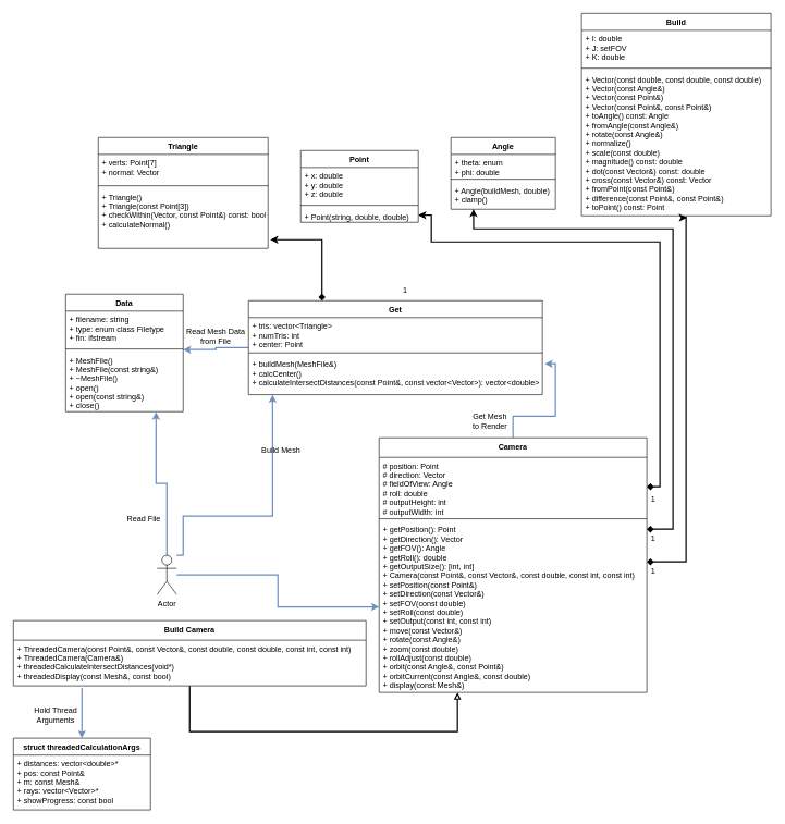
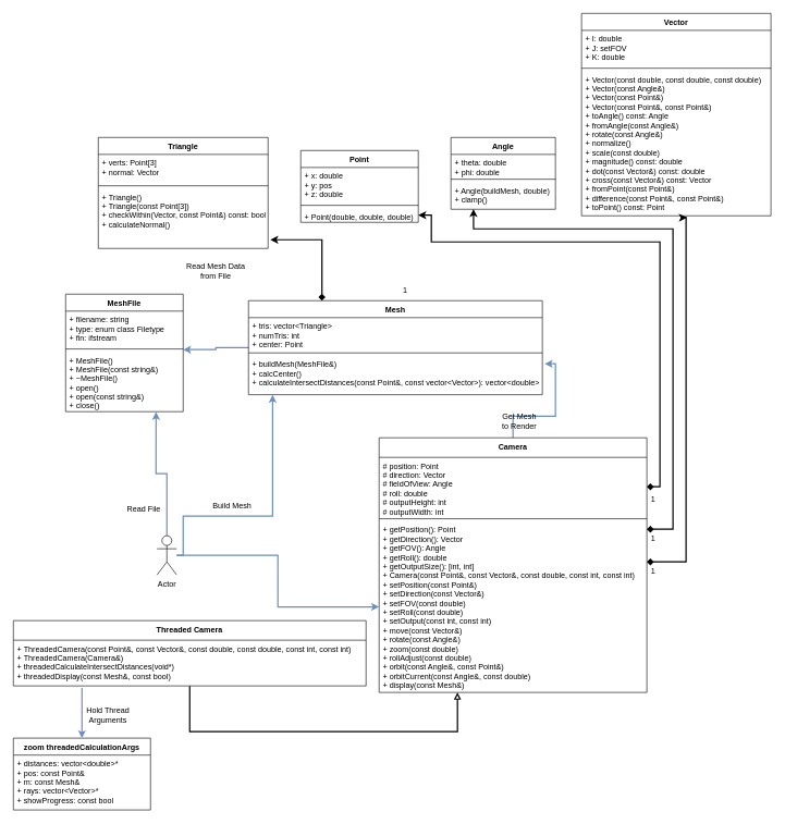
- <mxCell id="29" value="Build" style="swimlane;fontStyle=1;align=center;verticalAlign=top;childLayout=stackLayout;horizontal=1;startSize=26;horizontalStack=0;resizeParent=1;resizeParentMax=0;resizeLast=0;collapsible=1;marginBottom=0;" parent="1" vertex="1"><mxGeometry x="890" y="20" width="290" height="310" as="geometry" /></mxCell>
+ <mxCell id="29" value="Vector" style="swimlane;fontStyle=1;align=center;verticalAlign=top;childLayout=stackLayout;horizontal=1;startSize=26;horizontalStack=0;resizeParent=1;resizeParentMax=0;resizeLast=0;collapsible=1;marginBottom=0;" parent="1" vertex="1"><mxGeometry x="890" y="20" width="290" height="310" as="geometry" /></mxCell>
- <mxCell id="26" value="+ verts: Point[7]&#10;+ normal: Vector" style="text;strokeColor=none;fillColor=none;align=left;verticalAlign=top;spacingLeft=4;spacingRight=4;overflow=hidden;rotatable=0;points=[[0,0.5],[1,0.5]];portConstraint=eastwest;" parent="25" vertex="1"><mxGeometry y="26" width="260" height="44" as="geometry" /></mxCell>
+ <mxCell id="26" value="+ verts: Point[3]&#10;+ normal: Vector" style="text;strokeColor=none;fillColor=none;align=left;verticalAlign=top;spacingLeft=4;spacingRight=4;overflow=hidden;rotatable=0;points=[[0,0.5],[1,0.5]];portConstraint=eastwest;" parent="25" vertex="1"><mxGeometry y="26" width="260" height="44" as="geometry" /></mxCell>
- <mxCell id="8" value="+ theta: enum&#10;+ phi: double&#10;" style="text;strokeColor=none;fillColor=none;align=left;verticalAlign=top;spacingLeft=4;spacingRight=4;overflow=hidden;rotatable=0;points=[[0,0.5],[1,0.5]];portConstraint=eastwest;" parent="7" vertex="1"><mxGeometry y="26" width="160" height="34" as="geometry" /></mxCell>
+ <mxCell id="8" value="+ theta: double&#10;+ phi: double&#10;" style="text;strokeColor=none;fillColor=none;align=left;verticalAlign=top;spacingLeft=4;spacingRight=4;overflow=hidden;rotatable=0;points=[[0,0.5],[1,0.5]];portConstraint=eastwest;" parent="7" vertex="1"><mxGeometry y="26" width="160" height="34" as="geometry" /></mxCell>
- <mxCell id="22" value="+ x: double&#10;+ y: double&#10;+ z: double&#10;" style="text;strokeColor=none;fillColor=none;align=left;verticalAlign=top;spacingLeft=4;spacingRight=4;overflow=hidden;rotatable=0;points=[[0,0.5],[1,0.5]];portConstraint=eastwest;" parent="21" vertex="1"><mxGeometry y="26" width="180" height="54" as="geometry" /></mxCell>
+ <mxCell id="22" value="+ x: double&#10;+ y: pos&#10;+ z: double&#10;" style="text;strokeColor=none;fillColor=none;align=left;verticalAlign=top;spacingLeft=4;spacingRight=4;overflow=hidden;rotatable=0;points=[[0,0.5],[1,0.5]];portConstraint=eastwest;" parent="21" vertex="1"><mxGeometry y="26" width="180" height="54" as="geometry" /></mxCell>
- <mxCell id="24" value="+ Point(string, double, double)" style="text;strokeColor=none;fillColor=none;align=left;verticalAlign=top;spacingLeft=4;spacingRight=4;overflow=hidden;rotatable=0;points=[[0,0.5],[1,0.5]];portConstraint=eastwest;" parent="21" vertex="1"><mxGeometry y="88" width="180" height="22" as="geometry" /></mxCell>
+ <mxCell id="24" value="+ Point(double, double, double)" style="text;strokeColor=none;fillColor=none;align=left;verticalAlign=top;spacingLeft=4;spacingRight=4;overflow=hidden;rotatable=0;points=[[0,0.5],[1,0.5]];portConstraint=eastwest;" parent="21" vertex="1"><mxGeometry y="88" width="180" height="22" as="geometry" /></mxCell>
- <mxCell id="17" value="Data" style="swimlane;fontStyle=1;align=center;verticalAlign=top;childLayout=stackLayout;horizontal=1;startSize=26;horizontalStack=0;resizeParent=1;resizeParentMax=0;resizeLast=0;collapsible=1;marginBottom=0;" parent="1" vertex="1"><mxGeometry x="100" y="450" width="180" height="180" as="geometry" /></mxCell>
+ <mxCell id="17" value="MeshFile" style="swimlane;fontStyle=1;align=center;verticalAlign=top;childLayout=stackLayout;horizontal=1;startSize=26;horizontalStack=0;resizeParent=1;resizeParentMax=0;resizeLast=0;collapsible=1;marginBottom=0;" parent="1" vertex="1"><mxGeometry x="100" y="450" width="180" height="180" as="geometry" /></mxCell>
- <mxCell id="13" value="Get" style="swimlane;fontStyle=1;align=center;verticalAlign=top;childLayout=stackLayout;horizontal=1;startSize=26;horizontalStack=0;resizeParent=1;resizeParentMax=0;resizeLast=0;collapsible=1;marginBottom=0;" parent="1" vertex="1"><mxGeometry x="380" y="460" width="450" height="144" as="geometry" /></mxCell>
+ <mxCell id="13" value="Mesh" style="swimlane;fontStyle=1;align=center;verticalAlign=top;childLayout=stackLayout;horizontal=1;startSize=26;horizontalStack=0;resizeParent=1;resizeParentMax=0;resizeLast=0;collapsible=1;marginBottom=0;" parent="1" vertex="1"><mxGeometry x="380" y="460" width="450" height="144" as="geometry" /></mxCell>
- <mxCell id="46" value="Read Mesh Data from File" style="text;html=1;strokeColor=none;fillColor=none;align=center;verticalAlign=middle;whiteSpace=wrap;rounded=0;" parent="1" vertex="1"><mxGeometry x="280" y="500" width="100" height="30" as="geometry" /></mxCell>
+ <mxCell id="46" value="Read Mesh Data from File" style="text;html=1;strokeColor=none;fillColor=none;align=center;verticalAlign=middle;whiteSpace=wrap;rounded=0;" parent="1" vertex="1"><mxGeometry x="280" y="400" width="100" height="30" as="geometry" /></mxCell>
- <mxCell id="45" value="Get Mesh to Render" style="text;html=1;strokeColor=none;fillColor=none;align=center;verticalAlign=middle;whiteSpace=wrap;rounded=0;" parent="1" vertex="1"><mxGeometry x="720" y="630" width="60" height="30" as="geometry" /></mxCell>
+ <mxCell id="45" value="Get Mesh to Render" style="text;html=1;strokeColor=none;fillColor=none;align=center;verticalAlign=middle;whiteSpace=wrap;rounded=0;" parent="1" vertex="1"><mxGeometry x="765" y="630" width="60" height="30" as="geometry" /></mxCell>
- <mxCell id="47" value="Build Mesh" style="text;html=1;strokeColor=none;fillColor=none;align=center;verticalAlign=middle;whiteSpace=wrap;rounded=0;" parent="1" vertex="1"><mxGeometry x="375" y="675" width="110" height="30" as="geometry" /></mxCell>
+ <mxCell id="47" value="Build Mesh" style="text;html=1;strokeColor=none;fillColor=none;align=center;verticalAlign=middle;whiteSpace=wrap;rounded=0;" parent="1" vertex="1"><mxGeometry x="300" y="760" width="110" height="30" as="geometry" /></mxCell>
- <mxCell id="44" value="Read File" style="text;html=1;strokeColor=none;fillColor=none;align=center;verticalAlign=middle;whiteSpace=wrap;rounded=0;" parent="1" vertex="1"><mxGeometry x="190" y="780" width="60" height="30" as="geometry" /></mxCell>
+ <mxCell id="44" value="Read File" style="text;html=1;strokeColor=none;fillColor=none;align=center;verticalAlign=middle;whiteSpace=wrap;rounded=0;" parent="1" vertex="1"><mxGeometry x="190" y="765" width="60" height="30" as="geometry" /></mxCell>
- <mxCell id="36" value="Actor" style="shape=umlActor;verticalLabelPosition=bottom;verticalAlign=top;html=1;outlineConnect=0;" parent="1" vertex="1"><mxGeometry x="240" y="850" width="30" height="60" as="geometry" /></mxCell>
+ <mxCell id="36" value="Actor" style="shape=umlActor;verticalLabelPosition=bottom;verticalAlign=top;html=1;outlineConnect=0;" parent="1" vertex="1"><mxGeometry x="240" y="820" width="30" height="60" as="geometry" /></mxCell>
- <mxCell id="48" value="Build Camera" style="swimlane;fontStyle=1;align=center;verticalAlign=top;childLayout=stackLayout;horizontal=1;startSize=30;horizontalStack=0;resizeParent=1;resizeParentMax=0;resizeLast=0;collapsible=1;marginBottom=0;" vertex="1" parent="1"><mxGeometry x="20" y="950" width="540" height="100" as="geometry" /></mxCell>
+ <mxCell id="48" value="Threaded Camera" style="swimlane;fontStyle=1;align=center;verticalAlign=top;childLayout=stackLayout;horizontal=1;startSize=30;horizontalStack=0;resizeParent=1;resizeParentMax=0;resizeLast=0;collapsible=1;marginBottom=0;" vertex="1" parent="1"><mxGeometry x="20" y="950" width="540" height="100" as="geometry" /></mxCell>
- <mxCell id="54" value="&lt;div&gt;Hold Thread Arguments&lt;/div&gt;" style="text;html=1;strokeColor=none;fillColor=none;align=center;verticalAlign=middle;whiteSpace=wrap;rounded=0;" vertex="1" parent="1"><mxGeometry x="30" y="1080" width="110" height="30" as="geometry" /></mxCell>
+ <mxCell id="54" value="&lt;div&gt;Hold Thread Arguments&lt;/div&gt;" style="text;html=1;strokeColor=none;fillColor=none;align=center;verticalAlign=middle;whiteSpace=wrap;rounded=0;" vertex="1" parent="1"><mxGeometry x="110" y="1080" width="110" height="30" as="geometry" /></mxCell>
- <mxCell id="51" value="struct threadedCalculationArgs" style="swimlane;fontStyle=1;align=center;verticalAlign=top;childLayout=stackLayout;horizontal=1;startSize=26;horizontalStack=0;resizeParent=1;resizeParentMax=0;resizeLast=0;collapsible=1;marginBottom=0;" vertex="1" parent="1"><mxGeometry x="20" y="1130" width="210" height="110" as="geometry" /></mxCell>
+ <mxCell id="51" value="zoom threadedCalculationArgs" style="swimlane;fontStyle=1;align=center;verticalAlign=top;childLayout=stackLayout;horizontal=1;startSize=26;horizontalStack=0;resizeParent=1;resizeParentMax=0;resizeLast=0;collapsible=1;marginBottom=0;" vertex="1" parent="1"><mxGeometry x="20" y="1130" width="210" height="110" as="geometry" /></mxCell>
